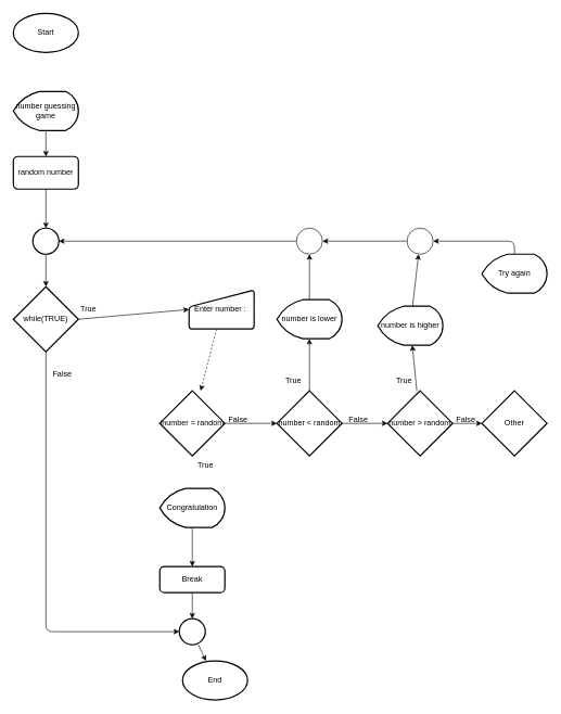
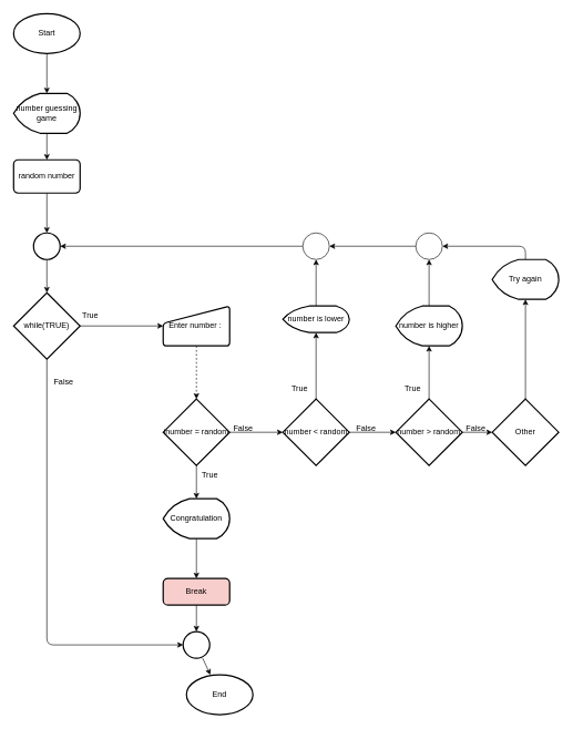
+ <mxCell id="2" value="" style="edgeStyle=none;html=1;" parent="1" source="3" target="5" edge="1"><mxGeometry relative="1" as="geometry" /></mxCell>
+ <mxCell id="41" value="" style="edgeStyle=none;html=1;" parent="1" source="42" target="45" edge="1"><mxGeometry relative="1" as="geometry" /></mxCell>
- <mxCell id="10" value="Enter number :&amp;nbsp;" style="html=1;strokeWidth=2;shape=manualInput;whiteSpace=wrap;rounded=1;size=26;arcSize=11;" parent="1" vertex="1"><mxGeometry x="290" y="445" width="100" height="60" as="geometry" /></mxCell>
+ <mxCell id="10" value="Enter number :&amp;nbsp;" style="html=1;strokeWidth=2;shape=manualInput;whiteSpace=wrap;rounded=1;size=26;arcSize=11;" parent="1" vertex="1"><mxGeometry x="245" y="460" width="100" height="60" as="geometry" /></mxCell>
- <mxCell id="25" value="number is lower" style="strokeWidth=2;html=1;shape=mxgraph.flowchart.display;whiteSpace=wrap;" parent="1" vertex="1"><mxGeometry x="425" y="460" width="100" height="60" as="geometry" /></mxCell>
+ <mxCell id="25" value="number is lower" style="strokeWidth=2;html=1;shape=mxgraph.flowchart.display;whiteSpace=wrap;" parent="1" vertex="1"><mxGeometry x="425" y="460" width="100" height="40" as="geometry" /></mxCell>
- <mxCell id="27" value="number is higher" style="strokeWidth=2;html=1;shape=mxgraph.flowchart.display;whiteSpace=wrap;" parent="1" vertex="1"><mxGeometry x="580" y="470" width="100" height="60" as="geometry" /></mxCell>
+ <mxCell id="27" value="number is higher" style="strokeWidth=2;html=1;shape=mxgraph.flowchart.display;whiteSpace=wrap;" parent="1" vertex="1"><mxGeometry x="595" y="460" width="100" height="60" as="geometry" /></mxCell>
+ <mxCell id="12" style="edgeStyle=none;html=1;exitX=0.5;exitY=1;exitDx=0;exitDy=0;exitPerimeter=0;entryX=0.5;entryY=0;entryDx=0;entryDy=0;entryPerimeter=0;" parent="1" source="13" target="34" edge="1"><mxGeometry relative="1" as="geometry" /></mxCell>
- <mxCell id="29" value="Break" style="rounded=1;whiteSpace=wrap;html=1;absoluteArcSize=1;arcSize=14;strokeWidth=2;" parent="1" vertex="1"><mxGeometry x="245" y="870" width="100" height="40" as="geometry" /></mxCell>
+ <mxCell id="29" value="Break" style="rounded=1;whiteSpace=wrap;html=1;absoluteArcSize=1;arcSize=14;strokeWidth=2;fillColor=#f8cecc;" parent="1" vertex="1"><mxGeometry x="245" y="870" width="100" height="40" as="geometry" /></mxCell>
